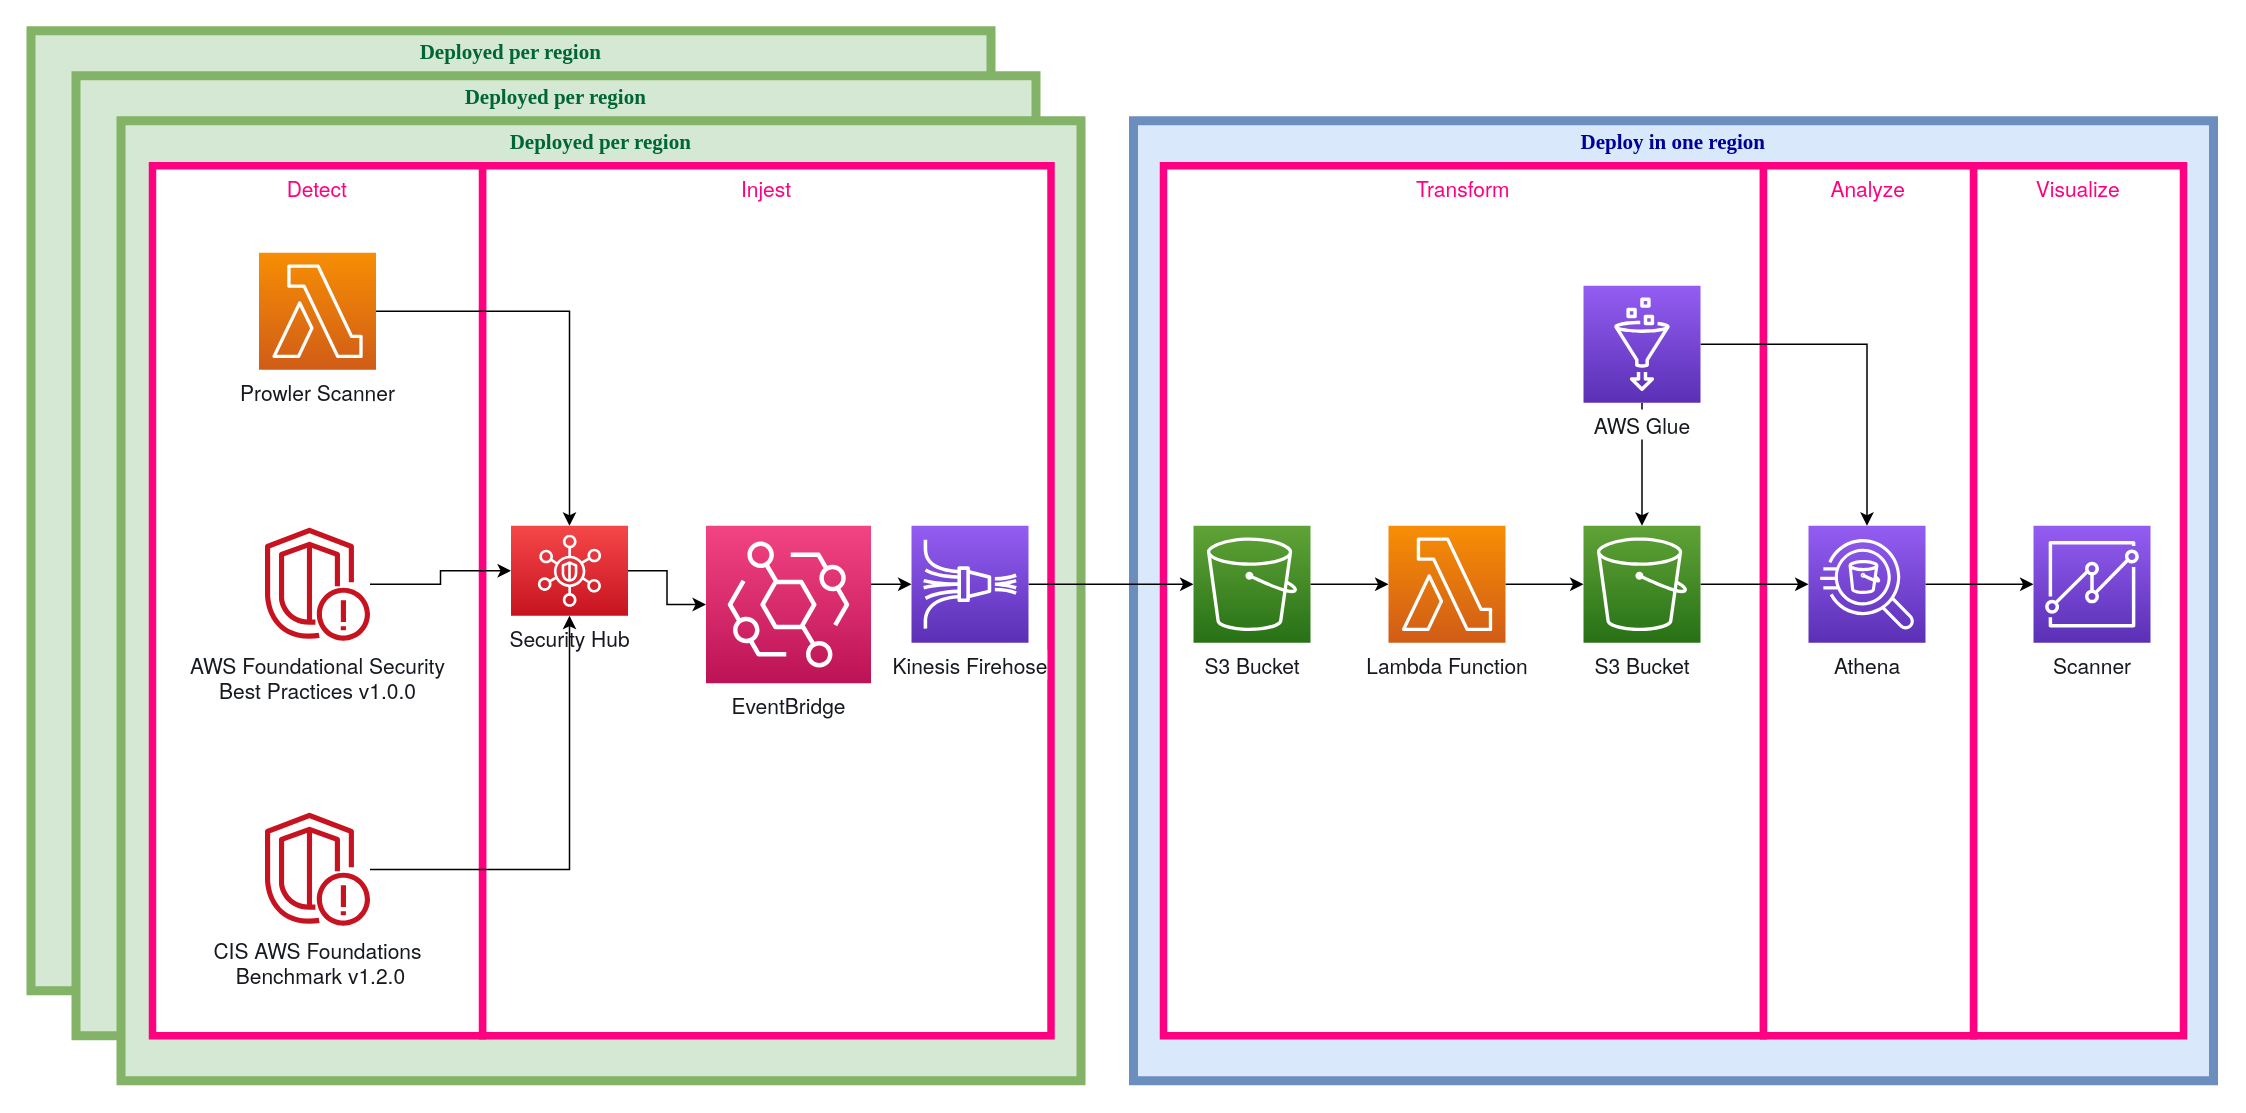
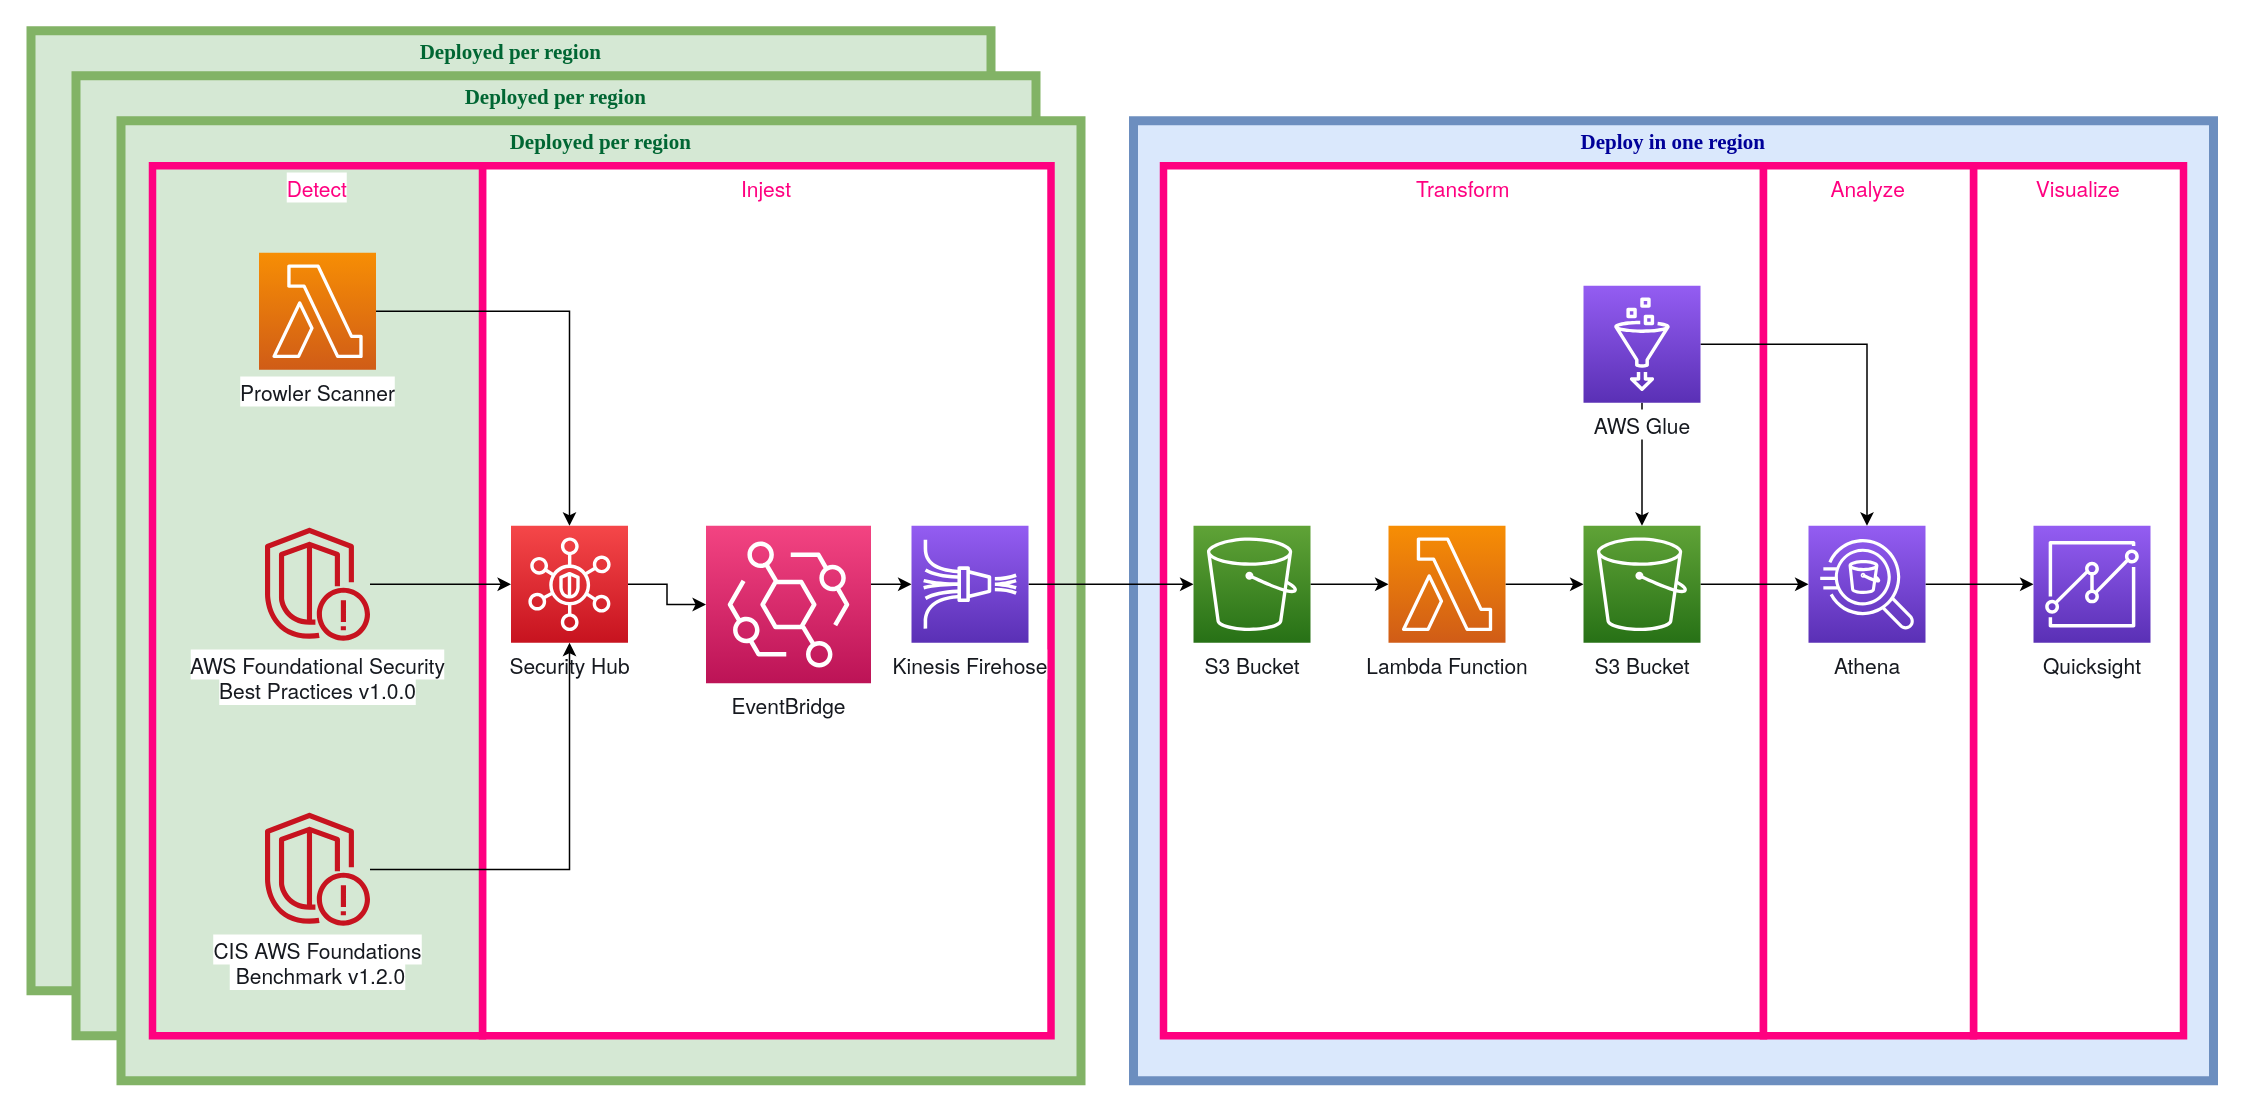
- <mxCell id="10" value="&lt;span style=&quot;font-family: &amp;#34;amazon ember&amp;#34; , &amp;#34;helvetica neue&amp;#34; , &amp;#34;roboto&amp;#34; , &amp;#34;arial&amp;#34; , sans-serif ; font-size: 14px ; text-align: left ; background-color: rgb(255 , 255 , 255)&quot;&gt;&lt;font color=&quot;#ff0080&quot;&gt;Detect&lt;/font&gt;&lt;br&gt;&lt;/span&gt;" style="rounded=0;whiteSpace=wrap;html=1;strokeColor=#FF0080;strokeWidth=5;verticalAlign=top;" parent="1" vertex="1"><mxGeometry x="101" y="110" width="220" height="580" as="geometry" /></mxCell>
+ <mxCell id="10" value="&lt;span style=&quot;font-family: &amp;#34;amazon ember&amp;#34; , &amp;#34;helvetica neue&amp;#34; , &amp;#34;roboto&amp;#34; , &amp;#34;arial&amp;#34; , sans-serif ; font-size: 14px ; text-align: left ; background-color: rgb(255 , 255 , 255)&quot;&gt;&lt;font color=&quot;#ff0080&quot;&gt;Detect&lt;/font&gt;&lt;br&gt;&lt;/span&gt;" style="rounded=0;whiteSpace=wrap;html=1;strokeColor=#FF0080;strokeWidth=5;verticalAlign=top;fillColor=#d5e8d4;" parent="1" vertex="1"><mxGeometry x="101" y="110" width="220" height="580" as="geometry" /></mxCell>
- <mxCell id="12" value="&lt;span style=&quot;color: rgb(22 , 25 , 31) ; font-family: &amp;#34;amazon ember&amp;#34; , &amp;#34;helvetica neue&amp;#34; , &amp;#34;roboto&amp;#34; , &amp;#34;arial&amp;#34; , sans-serif ; font-size: 14px ; text-align: left ; background-color: rgb(255 , 255 , 255)&quot;&gt;Security Hub&lt;br&gt;&lt;/span&gt;" style="outlineConnect=0;fontColor=#232F3E;gradientColor=#F54749;gradientDirection=north;fillColor=#C7131F;strokeColor=#ffffff;dashed=0;verticalLabelPosition=bottom;verticalAlign=top;align=center;html=1;fontSize=12;fontStyle=0;aspect=fixed;shape=mxgraph.aws4.resourceIcon;resIcon=mxgraph.aws4.security_hub;" parent="1" vertex="1"><mxGeometry x="340" y="350" width="78" height="60" as="geometry" /></mxCell>
+ <mxCell id="12" value="&lt;span style=&quot;color: rgb(22 , 25 , 31) ; font-family: &amp;#34;amazon ember&amp;#34; , &amp;#34;helvetica neue&amp;#34; , &amp;#34;roboto&amp;#34; , &amp;#34;arial&amp;#34; , sans-serif ; font-size: 14px ; text-align: left ; background-color: rgb(255 , 255 , 255)&quot;&gt;Security Hub&lt;br&gt;&lt;/span&gt;" style="outlineConnect=0;fontColor=#232F3E;gradientColor=#F54749;gradientDirection=north;fillColor=#C7131F;strokeColor=#ffffff;dashed=0;verticalLabelPosition=bottom;verticalAlign=top;align=center;html=1;fontSize=12;fontStyle=0;aspect=fixed;shape=mxgraph.aws4.resourceIcon;resIcon=mxgraph.aws4.security_hub;" parent="1" vertex="1"><mxGeometry x="340" y="350" width="78" height="78" as="geometry" /></mxCell>
- <mxCell id="21" value="&lt;span style=&quot;color: rgb(22 , 25 , 31) ; font-family: &amp;#34;amazon ember&amp;#34; , &amp;#34;helvetica neue&amp;#34; , &amp;#34;roboto&amp;#34; , &amp;#34;arial&amp;#34; , sans-serif ; font-size: 14px ; text-align: left ; background-color: rgb(255 , 255 , 255)&quot;&gt;Scanner&lt;br&gt;&lt;/span&gt;" style="outlineConnect=0;fontColor=#232F3E;gradientColor=#945DF2;gradientDirection=north;fillColor=#5A30B5;strokeColor=#ffffff;dashed=0;verticalLabelPosition=bottom;verticalAlign=top;align=center;html=1;fontSize=12;fontStyle=0;aspect=fixed;shape=mxgraph.aws4.resourceIcon;resIcon=mxgraph.aws4.quicksight;" parent="1" vertex="1"><mxGeometry x="1355" y="350" width="78" height="78" as="geometry" /></mxCell>
+ <mxCell id="21" value="&lt;span style=&quot;color: rgb(22 , 25 , 31) ; font-family: &amp;#34;amazon ember&amp;#34; , &amp;#34;helvetica neue&amp;#34; , &amp;#34;roboto&amp;#34; , &amp;#34;arial&amp;#34; , sans-serif ; font-size: 14px ; text-align: left ; background-color: rgb(255 , 255 , 255)&quot;&gt;Quicksight&lt;br&gt;&lt;/span&gt;" style="outlineConnect=0;fontColor=#232F3E;gradientColor=#945DF2;gradientDirection=north;fillColor=#5A30B5;strokeColor=#ffffff;dashed=0;verticalLabelPosition=bottom;verticalAlign=top;align=center;html=1;fontSize=12;fontStyle=0;aspect=fixed;shape=mxgraph.aws4.resourceIcon;resIcon=mxgraph.aws4.quicksight;" parent="1" vertex="1"><mxGeometry x="1355" y="350" width="78" height="78" as="geometry" /></mxCell>
